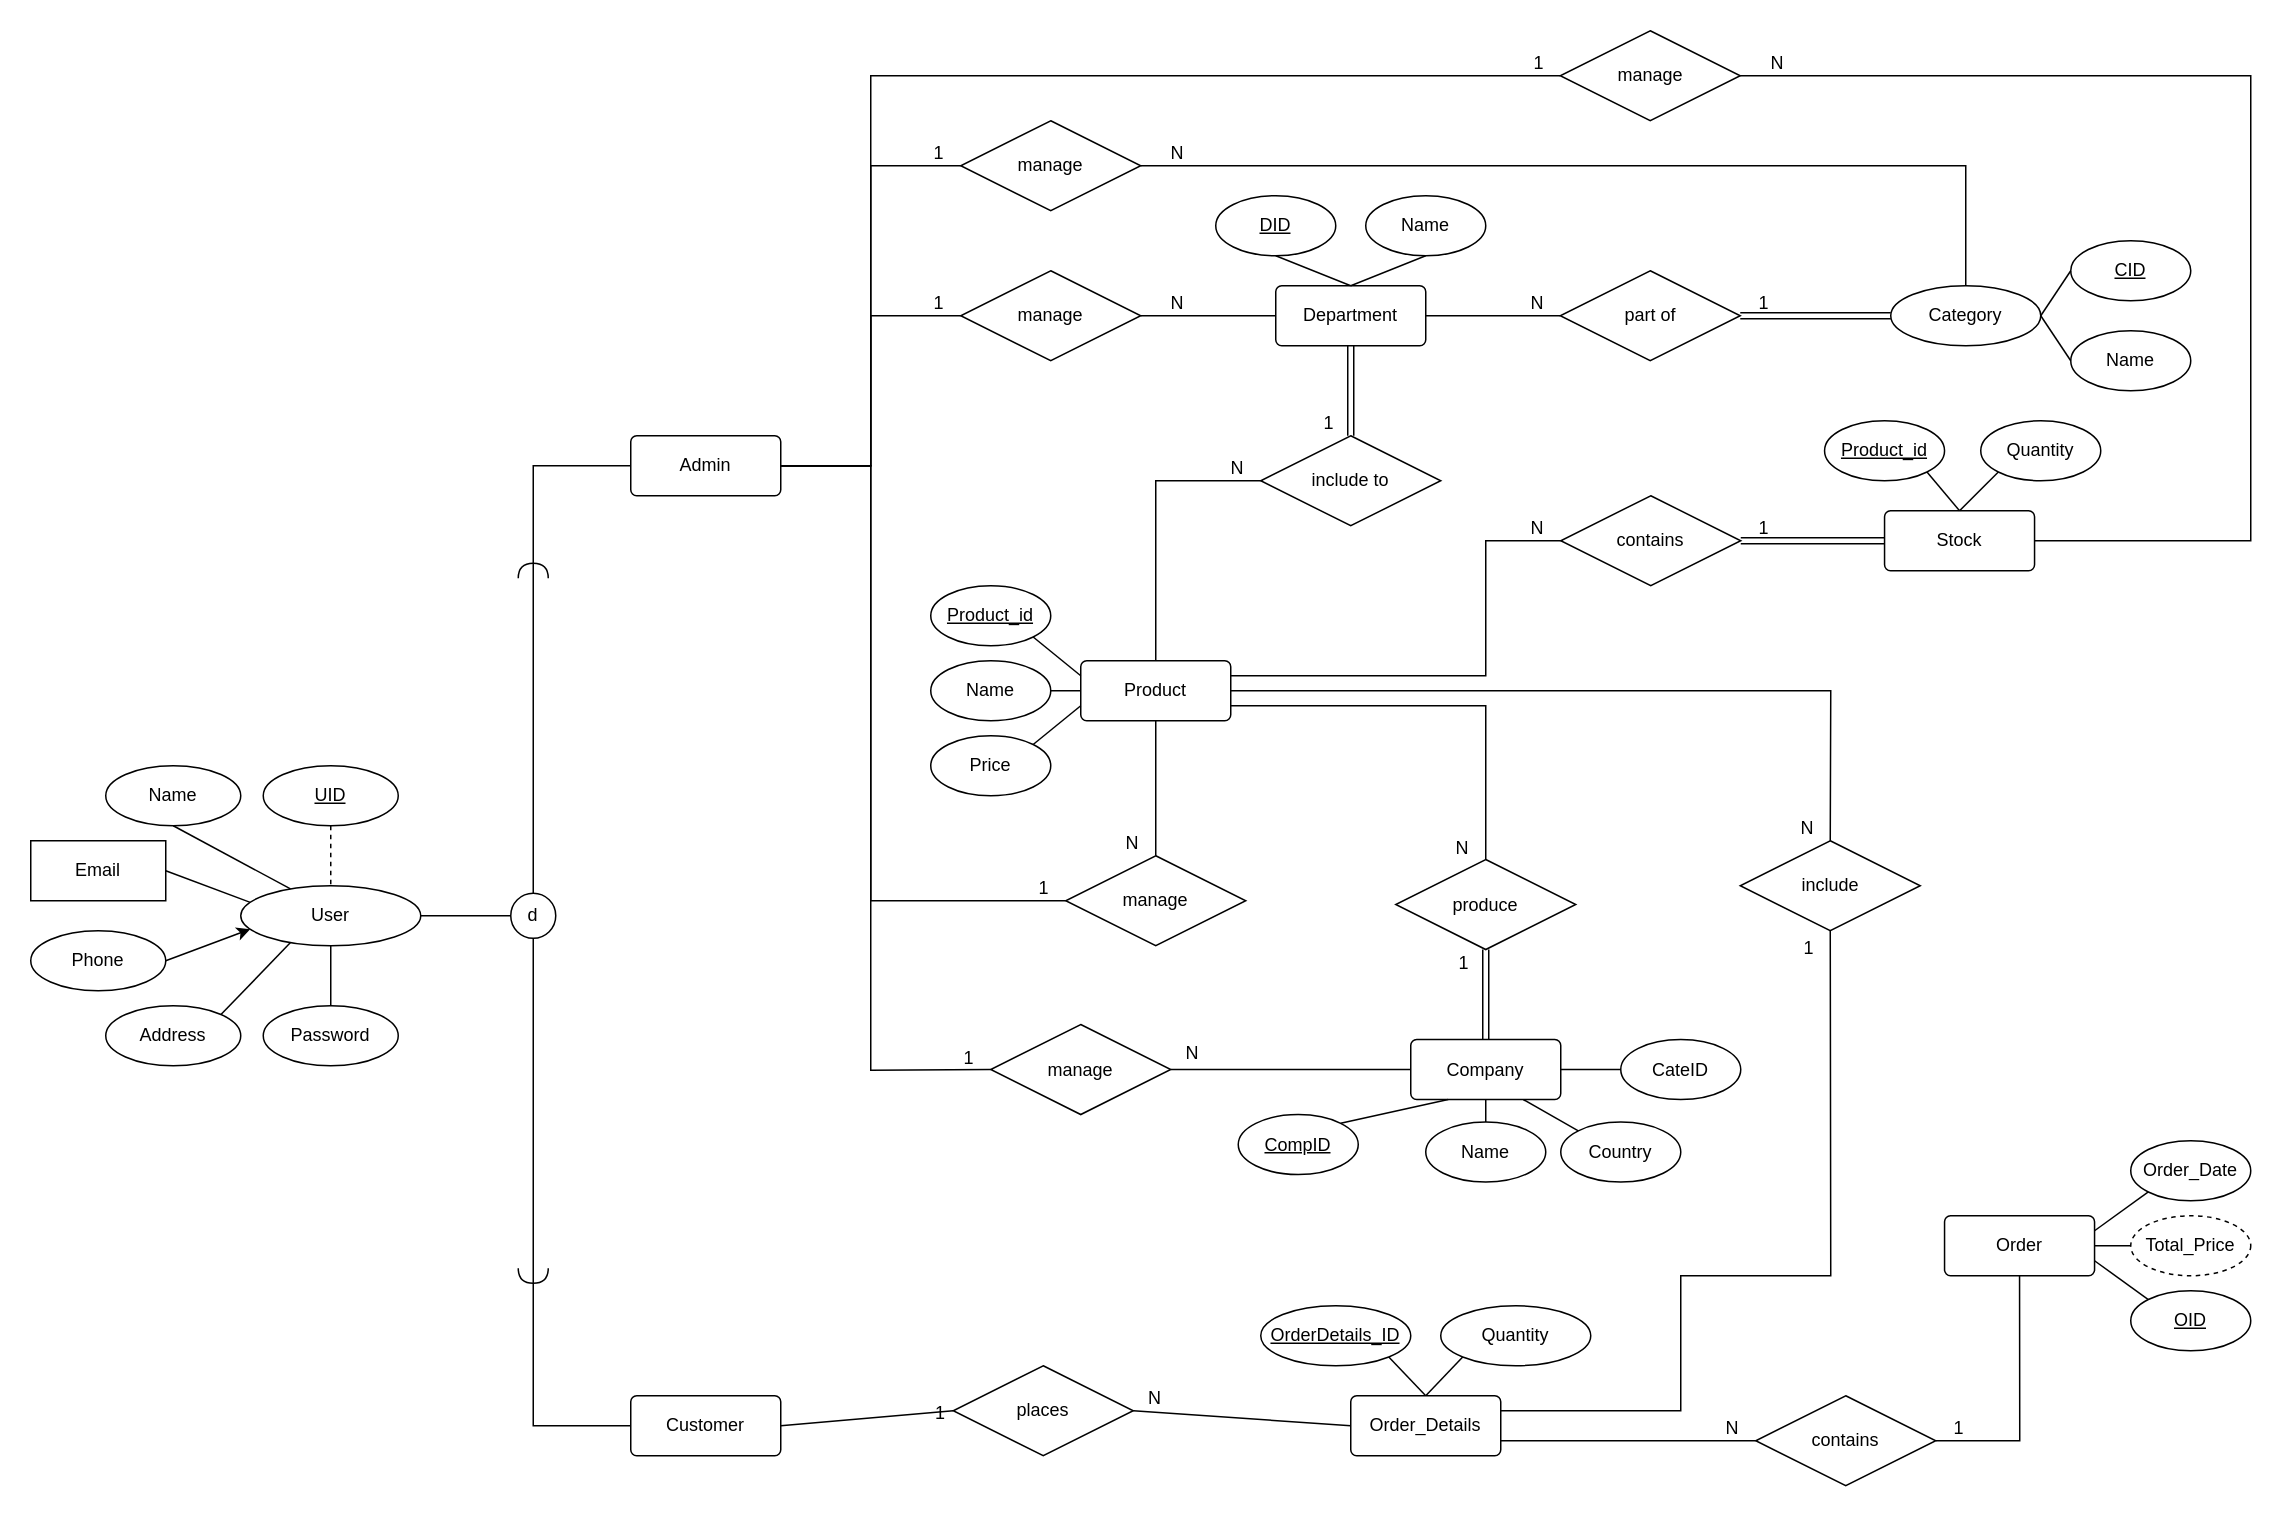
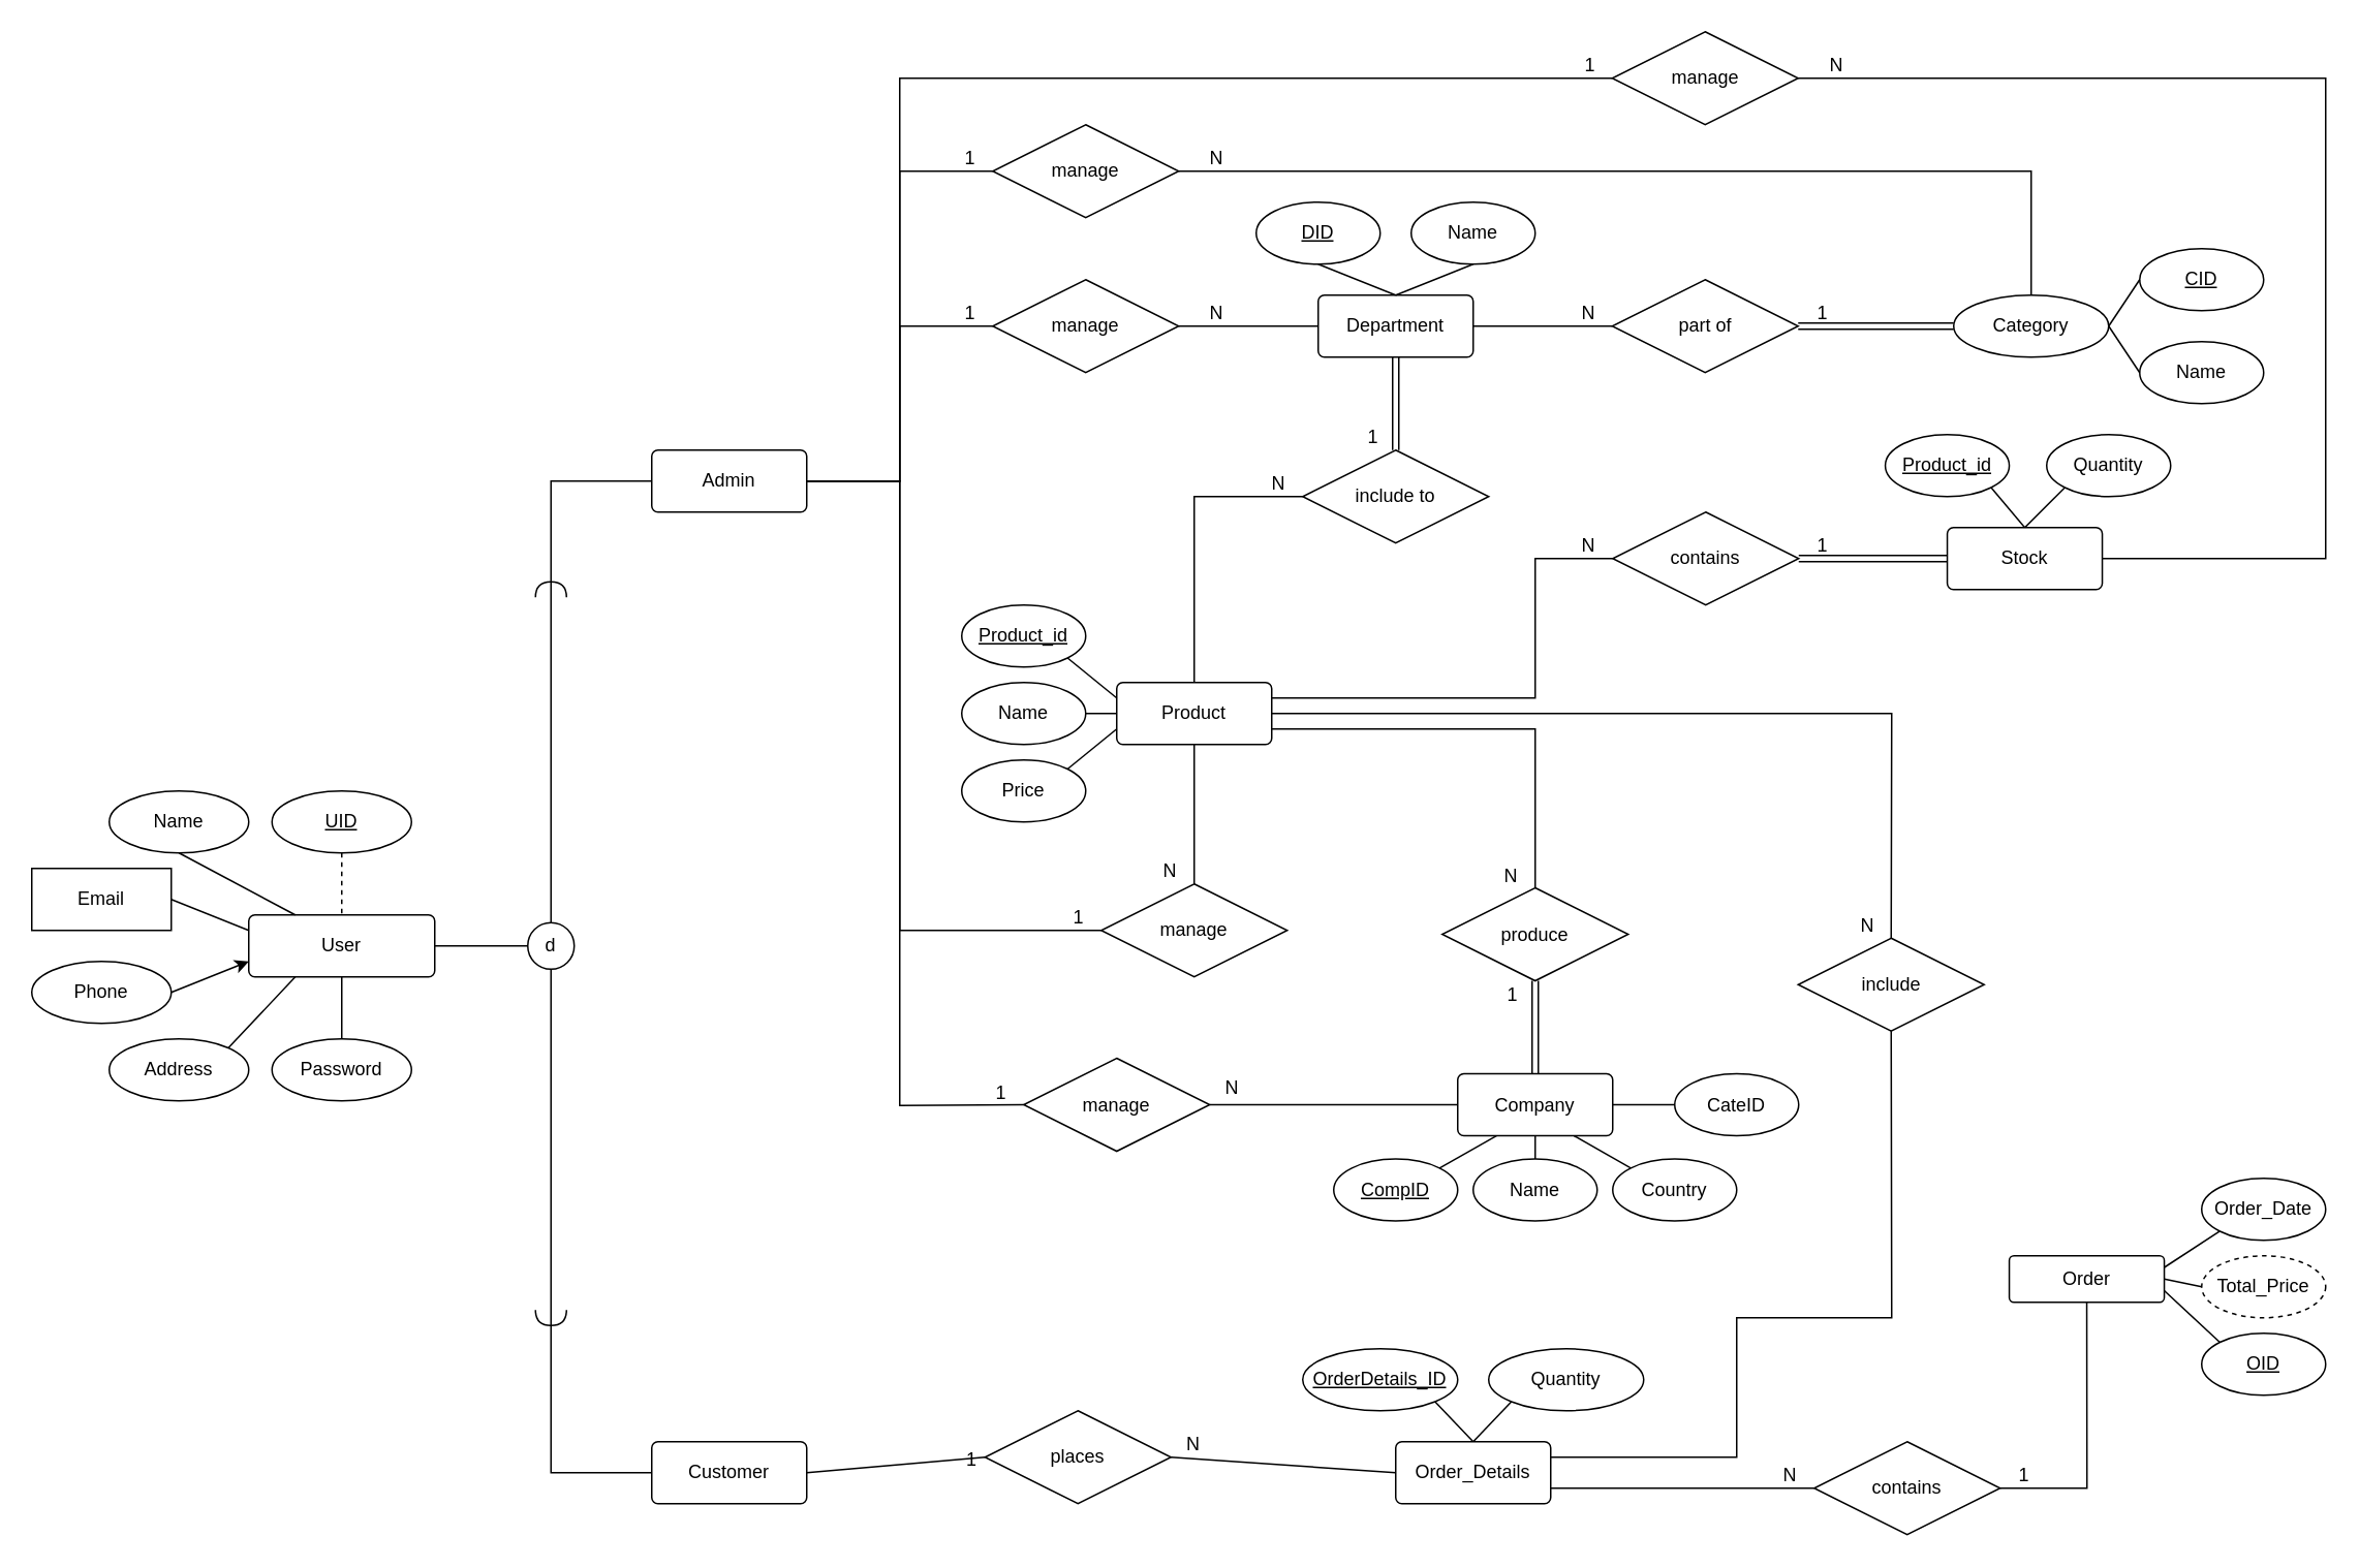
- <mxCell id="105" value="include" style="shape=rhombus;perimeter=rhombusPerimeter;whiteSpace=wrap;html=1;align=center;" parent="1" vertex="1"><mxGeometry x="1159.67" y="560" width="120" height="60" as="geometry" /></mxCell>
+ <mxCell id="105" value="include" style="shape=rhombus;perimeter=rhombusPerimeter;whiteSpace=wrap;html=1;align=center;" parent="1" vertex="1"><mxGeometry x="1159.67" y="605" width="120" height="60" as="geometry" /></mxCell>
- <mxCell id="33" value="User" style="ellipse;arcSize=10;whiteSpace=wrap;html=1;align=center;" parent="1" vertex="1"><mxGeometry x="160" y="590" width="120" height="40" as="geometry" /></mxCell>
+ <mxCell id="33" value="User" style="rounded=1;arcSize=10;whiteSpace=wrap;html=1;align=center;" parent="1" vertex="1"><mxGeometry x="160" y="590" width="120" height="40" as="geometry" /></mxCell>
- <mxCell id="56" value="CompID" style="ellipse;whiteSpace=wrap;html=1;align=center;fontStyle=4;" parent="1" vertex="1"><mxGeometry x="825" y="742.53" width="80" height="40" as="geometry" /></mxCell>
+ <mxCell id="56" value="CompID" style="ellipse;whiteSpace=wrap;html=1;align=center;fontStyle=4;" parent="1" vertex="1"><mxGeometry x="860" y="747.53" width="80" height="40" as="geometry" /></mxCell>
- <mxCell id="5" value="Order" style="rounded=1;arcSize=10;whiteSpace=wrap;html=1;align=center;" parent="1" vertex="1"><mxGeometry x="1295.87" y="810" width="100" height="40" as="geometry" /></mxCell>
+ <mxCell id="5" value="Order" style="rounded=1;arcSize=10;whiteSpace=wrap;html=1;align=center;" parent="1" vertex="1"><mxGeometry x="1295.87" y="810" width="100" height="30" as="geometry" /></mxCell>
